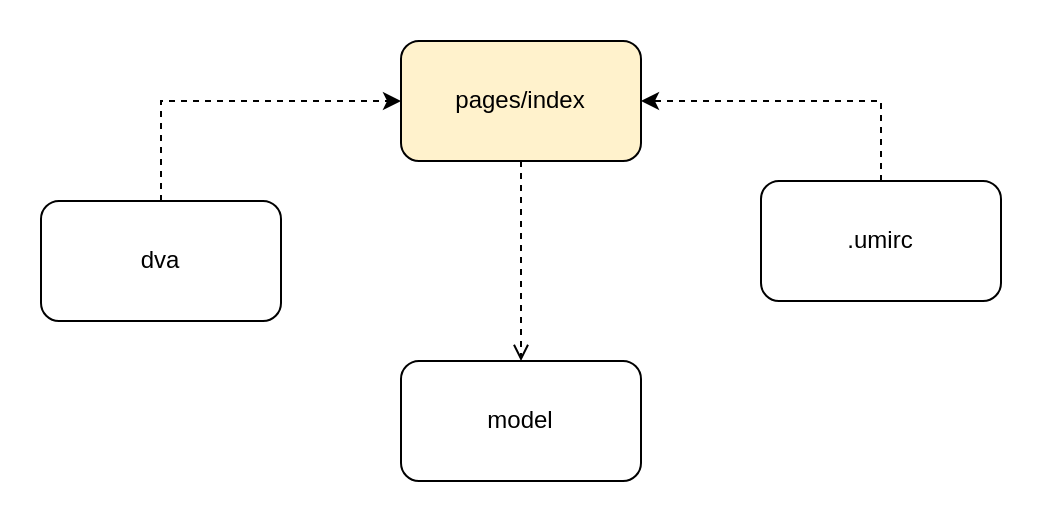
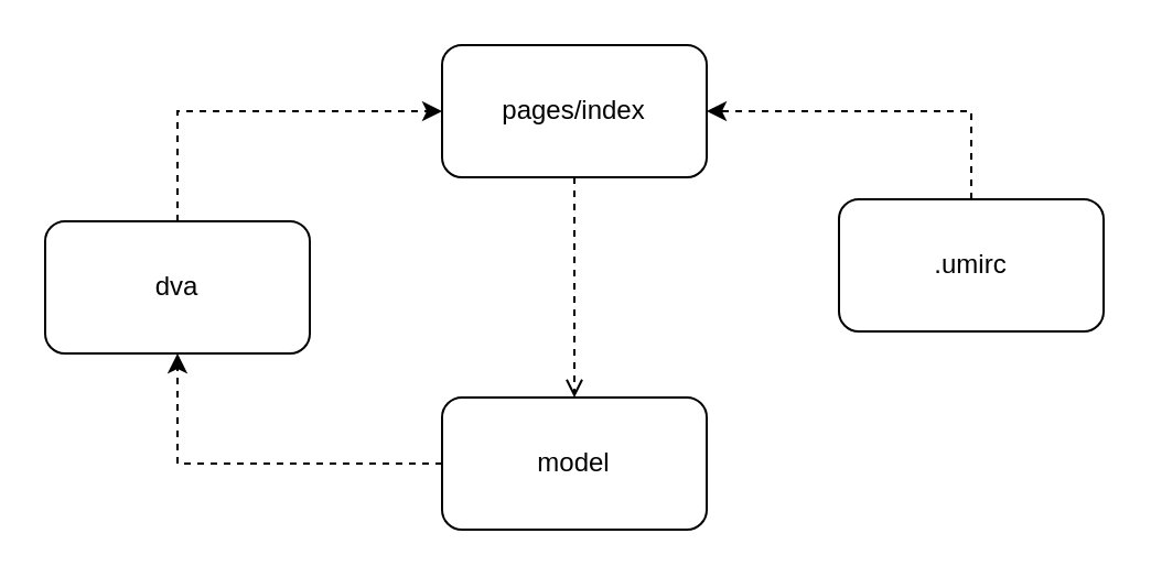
- <mxCell id="3" value="pages/index" style="rounded=1;whiteSpace=wrap;html=1;fillColor=#fff2cc;" parent="1" vertex="1"><mxGeometry x="200" y="20" width="120" height="60" as="geometry" /></mxCell>
+ <mxCell id="3" value="pages/index" style="rounded=1;whiteSpace=wrap;html=1;" parent="1" vertex="1"><mxGeometry x="200" y="20" width="120" height="60" as="geometry" /></mxCell>
+ <mxCell id="8" style="edgeStyle=orthogonalEdgeStyle;rounded=0;orthogonalLoop=1;jettySize=auto;html=1;exitX=0;exitY=0.5;exitDx=0;exitDy=0;entryX=0.5;entryY=1;entryDx=0;entryDy=0;dashed=1;" parent="1" source="9" target="7" edge="1"><mxGeometry relative="1" as="geometry" /></mxCell>
